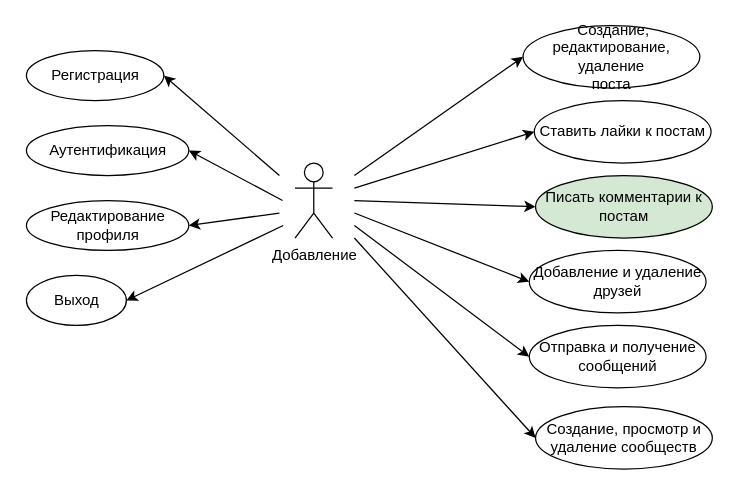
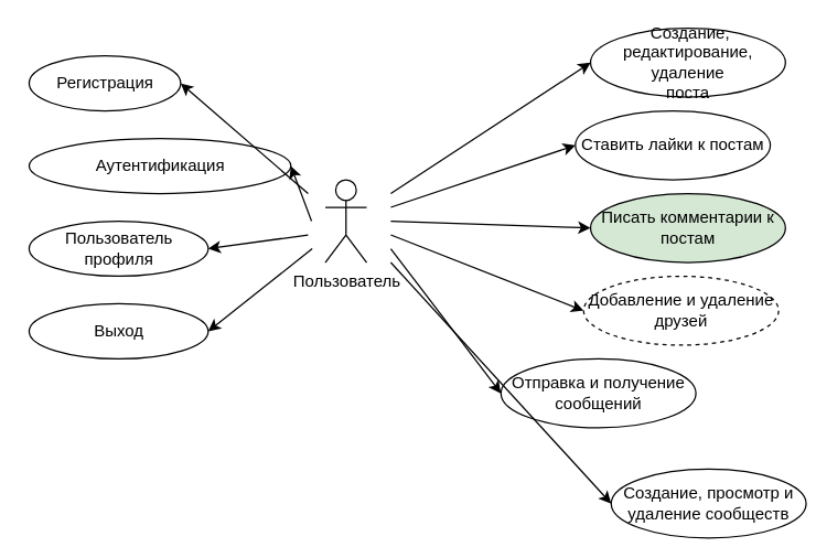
- <mxCell id="7" value="&amp;nbsp;Создание,&lt;br&gt;редактирование, удаление&lt;br&gt;поста" style="ellipse;whiteSpace=wrap;html=1;align=center;" parent="1" vertex="1"><mxGeometry x="418" y="20" width="141.5" height="50" as="geometry" /></mxCell>
+ <mxCell id="7" value="&amp;nbsp;Создание,&lt;br&gt;редактирование, удаление&lt;br&gt;поста" style="ellipse;whiteSpace=wrap;html=1;align=center;" parent="1" vertex="1"><mxGeometry x="428" y="20" width="141.5" height="50" as="geometry" /></mxCell>
- <mxCell id="9" value="Ставить лайки к постам" style="ellipse;whiteSpace=wrap;html=1;" parent="1" vertex="1"><mxGeometry x="427" y="80" width="141.5" height="50" as="geometry" /></mxCell>
+ <mxCell id="9" value="Ставить лайки к постам" style="ellipse;whiteSpace=wrap;html=1;" parent="1" vertex="1"><mxGeometry x="417" y="80" width="141.5" height="50" as="geometry" /></mxCell>
- <mxCell id="3" value="Аутентификация" style="ellipse;whiteSpace=wrap;html=1;" parent="1" vertex="1"><mxGeometry x="20.5" y="100" width="130" height="40" as="geometry" /></mxCell>
+ <mxCell id="3" value="Аутентификация" style="ellipse;whiteSpace=wrap;html=1;" parent="1" vertex="1"><mxGeometry x="20.5" y="100" width="190" height="40" as="geometry" /></mxCell>
- <mxCell id="21" value="Редактирование профиля" style="ellipse;whiteSpace=wrap;html=1;" vertex="1" parent="1"><mxGeometry x="20.5" y="160" width="130" height="40" as="geometry" /></mxCell>
+ <mxCell id="21" value="Пользователь профиля" style="ellipse;whiteSpace=wrap;html=1;" vertex="1" parent="1"><mxGeometry x="20.5" y="160" width="130" height="40" as="geometry" /></mxCell>
- <mxCell id="2" value="Добавление" style="shape=umlActor;verticalLabelPosition=bottom;verticalAlign=top;html=1;outlineConnect=0;" parent="1" vertex="1"><mxGeometry x="235.5" y="130" width="30" height="60" as="geometry" /></mxCell>
+ <mxCell id="2" value="Пользователь" style="shape=umlActor;verticalLabelPosition=bottom;verticalAlign=top;html=1;outlineConnect=0;" parent="1" vertex="1"><mxGeometry x="235.5" y="130" width="30" height="60" as="geometry" /></mxCell>
- <mxCell id="10" value="Добавление и удаление друзей" style="ellipse;whiteSpace=wrap;html=1;" parent="1" vertex="1"><mxGeometry x="423" y="200" width="141.5" height="50" as="geometry" /></mxCell>
+ <mxCell id="10" value="Добавление и удаление друзей" style="ellipse;whiteSpace=wrap;html=1;dashed=1;" parent="1" vertex="1"><mxGeometry x="423" y="200" width="141.5" height="50" as="geometry" /></mxCell>
- <mxCell id="4" value="Выход" style="ellipse;whiteSpace=wrap;html=1;" parent="1" vertex="1"><mxGeometry x="20.5" y="220" width="80" height="40" as="geometry" /></mxCell>
+ <mxCell id="4" value="Выход" style="ellipse;whiteSpace=wrap;html=1;" parent="1" vertex="1"><mxGeometry x="20.5" y="220" width="130" height="40" as="geometry" /></mxCell>
- <mxCell id="11" value="Отправка и получение сообщений" style="ellipse;whiteSpace=wrap;html=1;" parent="1" vertex="1"><mxGeometry x="423" y="260" width="141.5" height="50" as="geometry" /></mxCell>
+ <mxCell id="11" value="Отправка и получение сообщений" style="ellipse;whiteSpace=wrap;html=1;" parent="1" vertex="1"><mxGeometry x="363" y="260" width="141.5" height="50" as="geometry" /></mxCell>
- <mxCell id="17" value="Создание, просмотр и удаление сообществ" style="ellipse;whiteSpace=wrap;html=1;" parent="1" vertex="1"><mxGeometry x="428" y="325" width="141.5" height="50" as="geometry" /></mxCell>
+ <mxCell id="17" value="Создание, просмотр и удаление сообществ" style="ellipse;whiteSpace=wrap;html=1;" parent="1" vertex="1"><mxGeometry x="443" y="340" width="141.5" height="50" as="geometry" /></mxCell>
